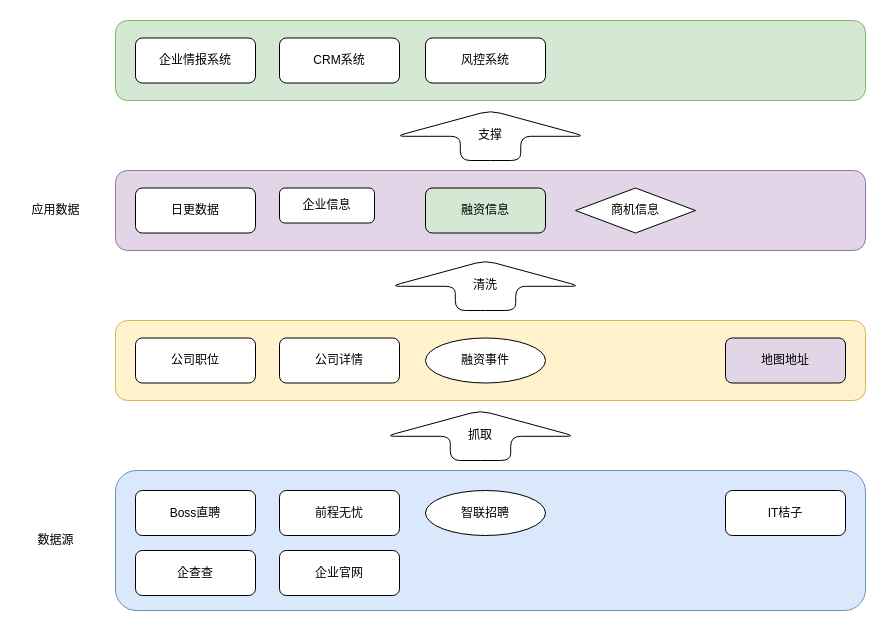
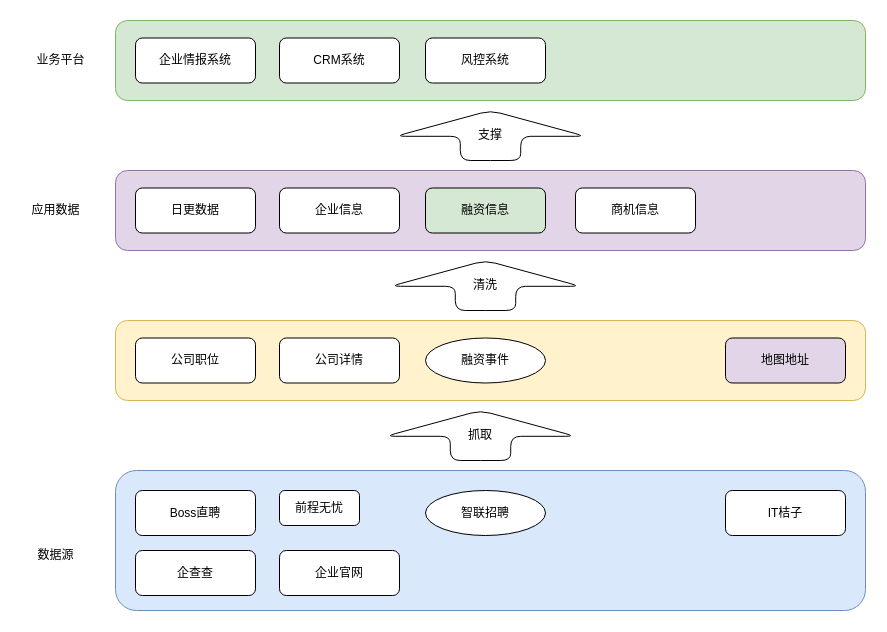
+ <mxCell id="29" value="业务平台" style="text;html=1;align=center;verticalAlign=middle;resizable=0;points=[];autosize=1;strokeColor=none;fillColor=none;rounded=1;" vertex="1" parent="1"><mxGeometry x="25" y="45" width="70" height="30" as="geometry" /></mxCell>
- <mxCell id="17" value="企业信息" style="rounded=1;whiteSpace=wrap;html=1;" vertex="1" parent="1"><mxGeometry x="279" y="187.5" width="95" height="35" as="geometry" /></mxCell>
+ <mxCell id="17" value="企业信息" style="rounded=1;whiteSpace=wrap;html=1;" vertex="1" parent="1"><mxGeometry x="279" y="187.5" width="120" height="45" as="geometry" /></mxCell>
- <mxCell id="19" value="商机信息" style="rhombus;whiteSpace=wrap;html=1;" vertex="1" parent="1"><mxGeometry x="575" y="187.5" width="120" height="45" as="geometry" /></mxCell>
+ <mxCell id="19" value="商机信息" style="rounded=1;whiteSpace=wrap;html=1;" vertex="1" parent="1"><mxGeometry x="575" y="187.5" width="120" height="45" as="geometry" /></mxCell>
- <mxCell id="6" value="前程无忧" style="rounded=1;whiteSpace=wrap;html=1;" vertex="1" parent="2"><mxGeometry x="164" y="20" width="120" height="45" as="geometry" /></mxCell>
+ <mxCell id="6" value="前程无忧" style="rounded=1;whiteSpace=wrap;html=1;" vertex="1" parent="2"><mxGeometry x="164" y="20" width="80" height="35" as="geometry" /></mxCell>
- <mxCell id="27" value="数据源" style="text;html=1;align=center;verticalAlign=middle;resizable=0;points=[];autosize=1;strokeColor=none;fillColor=none;rounded=1;" vertex="1" parent="1"><mxGeometry x="25" y="525" width="60" height="30" as="geometry" /></mxCell>
+ <mxCell id="27" value="数据源" style="text;html=1;align=center;verticalAlign=middle;resizable=0;points=[];autosize=1;strokeColor=none;fillColor=none;rounded=1;" vertex="1" parent="1"><mxGeometry x="25" y="540" width="60" height="30" as="geometry" /></mxCell>
